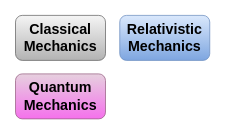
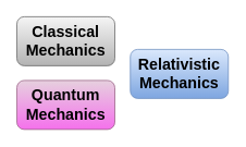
- <mxCell id="4" value="&lt;div style=&quot;font-size: 19px&quot;&gt;Relativistic&lt;/div&gt;&lt;div style=&quot;font-size: 19px&quot;&gt;Mechanics&lt;br style=&quot;font-size: 19px&quot;&gt;&lt;/div&gt;" style="rounded=1;whiteSpace=wrap;html=1;fillColor=#dae8fc;strokeColor=#6c8ebf;fontStyle=1;fontSize=19;gradientColor=#7ea6e0;" vertex="1" parent="1"><mxGeometry x="159" y="20" width="120" height="60" as="geometry" /></mxCell>
+ <mxCell id="4" value="&lt;div style=&quot;font-size: 19px&quot;&gt;Relativistic&lt;/div&gt;&lt;div style=&quot;font-size: 19px&quot;&gt;Mechanics&lt;br style=&quot;font-size: 19px&quot;&gt;&lt;/div&gt;" style="rounded=1;whiteSpace=wrap;html=1;fillColor=#dae8fc;strokeColor=#6c8ebf;fontStyle=1;fontSize=19;gradientColor=#7ea6e0;" vertex="1" parent="1"><mxGeometry x="159" y="60" width="120" height="60" as="geometry" /></mxCell>
